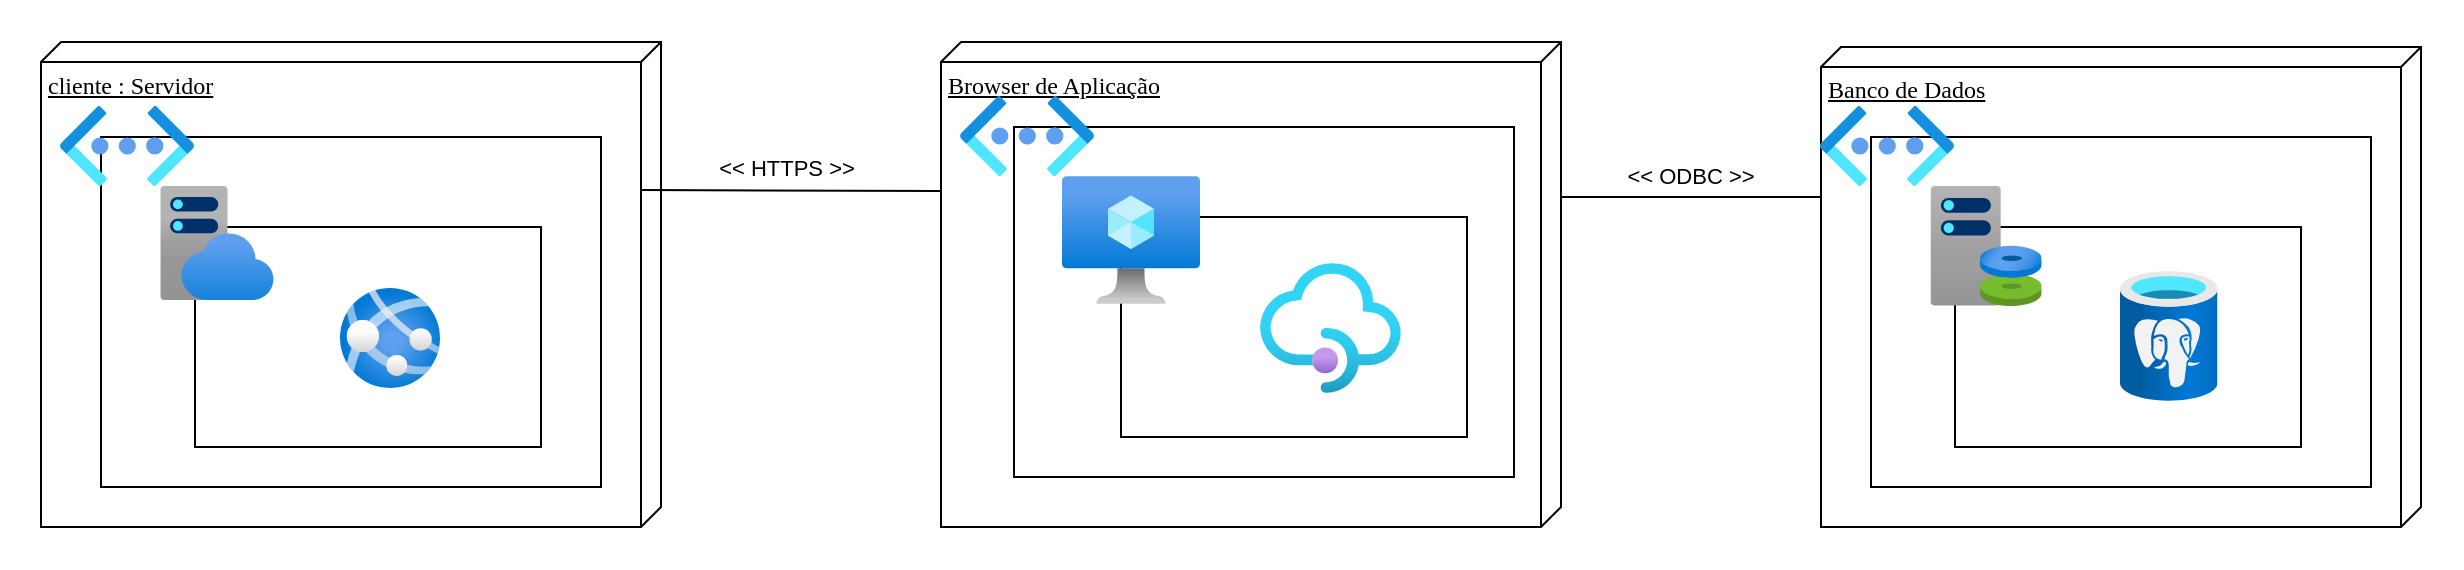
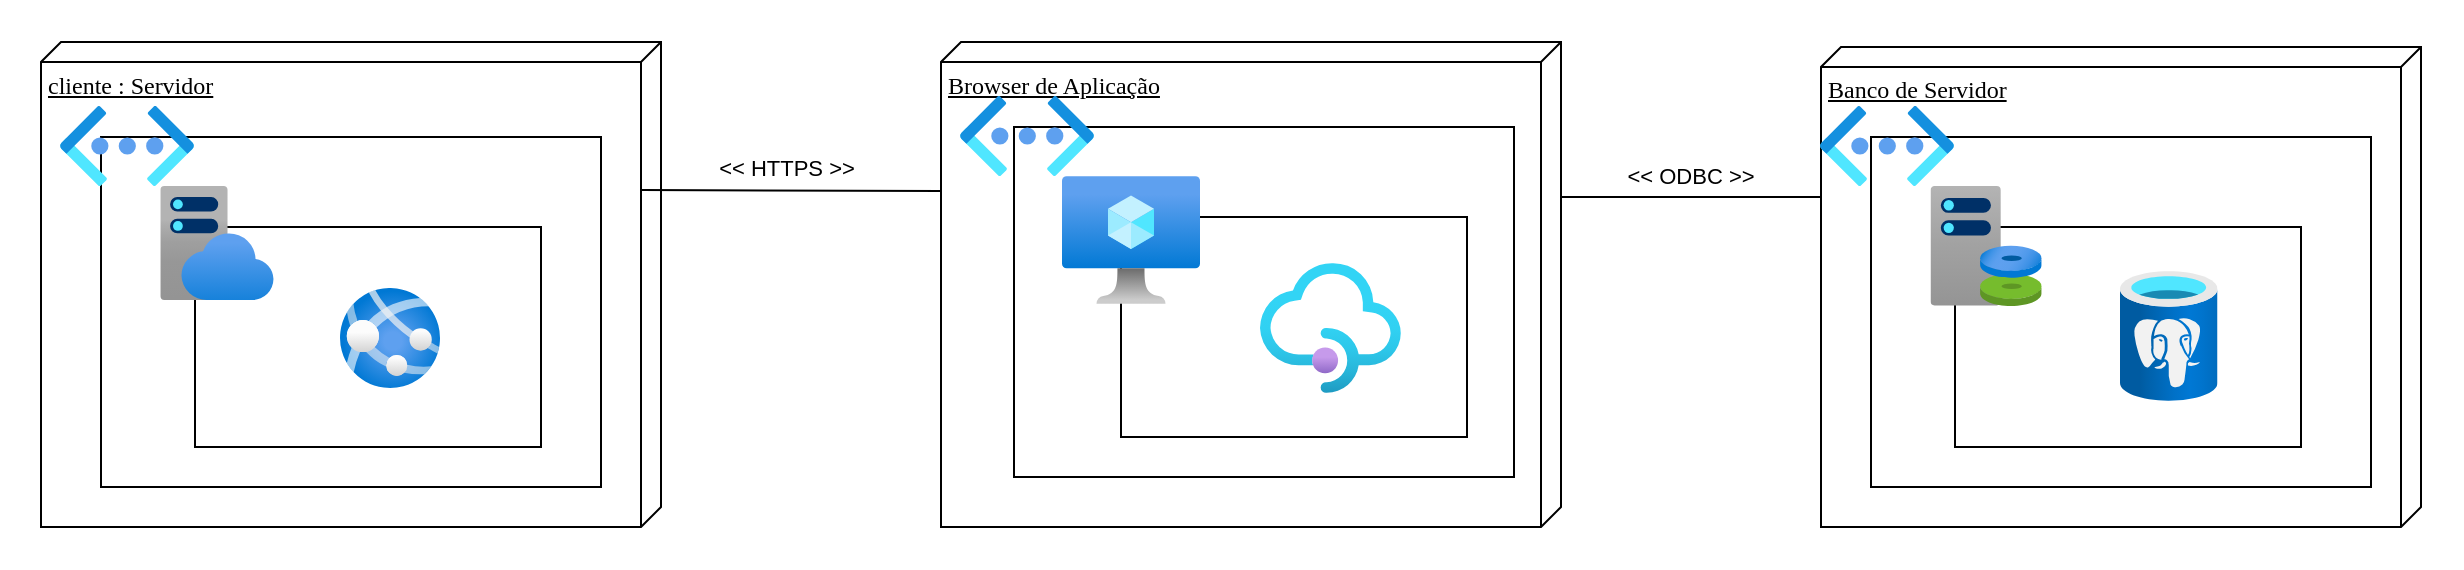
- <mxCell id="5" value="Banco de Dados" style="verticalAlign=top;align=left;spacingTop=8;spacingLeft=2;spacingRight=12;shape=cube;size=10;direction=south;fontStyle=4;html=1;rounded=0;shadow=0;comic=0;labelBackgroundColor=none;strokeWidth=1;fontFamily=Verdana;fontSize=12" parent="1" vertex="1"><mxGeometry x="910" y="23" width="300" height="240" as="geometry" /></mxCell>
+ <mxCell id="5" value="Banco de Servidor" style="verticalAlign=top;align=left;spacingTop=8;spacingLeft=2;spacingRight=12;shape=cube;size=10;direction=south;fontStyle=4;html=1;rounded=0;shadow=0;comic=0;labelBackgroundColor=none;strokeWidth=1;fontFamily=Verdana;fontSize=12" parent="1" vertex="1"><mxGeometry x="910" y="23" width="300" height="240" as="geometry" /></mxCell>
